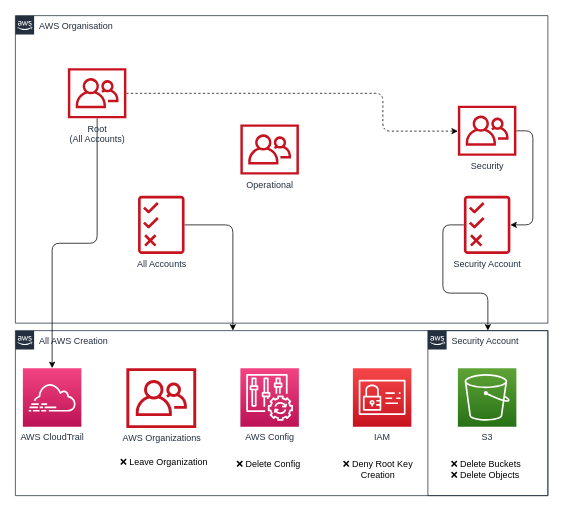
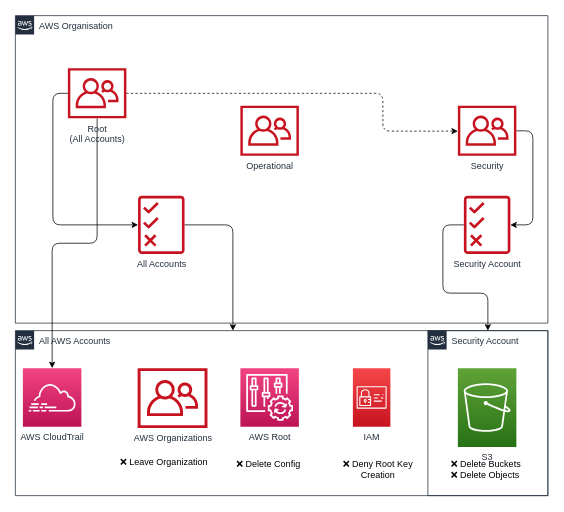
+ <mxCell id="7" style="edgeStyle=orthogonalEdgeStyle;rounded=1;orthogonalLoop=1;jettySize=auto;html=1;" edge="1" parent="1" source="8" target="15"><mxGeometry relative="1" as="geometry"><Array as="points"><mxPoint x="70" y="124" /><mxPoint x="70" y="299" /></Array></mxGeometry></mxCell>
- <mxCell id="9" value="Operational" style="outlineConnect=0;fontColor=#232F3E;gradientColor=none;fillColor=#C7131F;strokeColor=none;dashed=0;verticalLabelPosition=bottom;verticalAlign=top;align=center;html=1;fontSize=12;fontStyle=0;aspect=fixed;pointerEvents=1;shape=mxgraph.aws4.organizations_organizational_unit;" vertex="1" parent="1"><mxGeometry x="320" y="165" width="78" height="67" as="geometry" /></mxCell>
+ <mxCell id="9" value="Operational" style="outlineConnect=0;fontColor=#232F3E;gradientColor=none;fillColor=#C7131F;strokeColor=none;dashed=0;verticalLabelPosition=bottom;verticalAlign=top;align=center;html=1;fontSize=12;fontStyle=0;aspect=fixed;pointerEvents=1;shape=mxgraph.aws4.organizations_organizational_unit;" vertex="1" parent="1"><mxGeometry x="320" y="140" width="78" height="67" as="geometry" /></mxCell>
- <mxCell id="2" value="All AWS Creation" style="points=[[0,0],[0.25,0],[0.5,0],[0.75,0],[1,0],[1,0.25],[1,0.5],[1,0.75],[1,1],[0.75,1],[0.5,1],[0.25,1],[0,1],[0,0.75],[0,0.5],[0,0.25]];outlineConnect=0;gradientColor=none;html=1;whiteSpace=wrap;fontSize=12;fontStyle=0;shape=mxgraph.aws4.group;grIcon=mxgraph.aws4.group_aws_cloud_alt;strokeColor=#232F3E;fillColor=none;verticalAlign=top;align=left;spacingLeft=30;fontColor=#232F3E;dashed=0;" vertex="1" parent="1"><mxGeometry x="20" y="440" width="710" height="220" as="geometry" /></mxCell>
+ <mxCell id="2" value="All AWS Accounts" style="points=[[0,0],[0.25,0],[0.5,0],[0.75,0],[1,0],[1,0.25],[1,0.5],[1,0.75],[1,1],[0.75,1],[0.5,1],[0.25,1],[0,1],[0,0.75],[0,0.5],[0,0.25]];outlineConnect=0;gradientColor=none;html=1;whiteSpace=wrap;fontSize=12;fontStyle=0;shape=mxgraph.aws4.group;grIcon=mxgraph.aws4.group_aws_cloud_alt;strokeColor=#232F3E;fillColor=none;verticalAlign=top;align=left;spacingLeft=30;fontColor=#232F3E;dashed=0;" vertex="1" parent="1"><mxGeometry x="20" y="440" width="710" height="220" as="geometry" /></mxCell>
- <mxCell id="19" value="IAM" style="outlineConnect=0;fontColor=#232F3E;gradientColor=#F54749;gradientDirection=north;fillColor=#C7131F;strokeColor=#ffffff;dashed=0;verticalLabelPosition=bottom;verticalAlign=top;align=center;html=1;fontSize=12;fontStyle=0;aspect=fixed;shape=mxgraph.aws4.resourceIcon;resIcon=mxgraph.aws4.identity_and_access_management;" vertex="1" parent="1"><mxGeometry x="470" y="490" width="78" height="78" as="geometry" /></mxCell>
+ <mxCell id="19" value="IAM" style="outlineConnect=0;fontColor=#232F3E;gradientColor=#F54749;gradientDirection=north;fillColor=#C7131F;strokeColor=#ffffff;dashed=0;verticalLabelPosition=bottom;verticalAlign=top;align=center;html=1;fontSize=12;fontStyle=0;aspect=fixed;shape=mxgraph.aws4.resourceIcon;resIcon=mxgraph.aws4.identity_and_access_management;" vertex="1" parent="1"><mxGeometry x="470" y="490" width="50" height="78" as="geometry" /></mxCell>
- <mxCell id="23" value="S3" style="outlineConnect=0;fontColor=#232F3E;gradientColor=#60A337;gradientDirection=north;fillColor=#277116;strokeColor=#ffffff;dashed=0;verticalLabelPosition=bottom;verticalAlign=top;align=center;html=1;fontSize=12;fontStyle=0;aspect=fixed;shape=mxgraph.aws4.resourceIcon;resIcon=mxgraph.aws4.s3;" vertex="1" parent="1"><mxGeometry x="610" y="490" width="78" height="78" as="geometry" /></mxCell>
+ <mxCell id="23" value="S3" style="outlineConnect=0;fontColor=#232F3E;gradientColor=#60A337;gradientDirection=north;fillColor=#277116;strokeColor=#ffffff;dashed=0;verticalLabelPosition=bottom;verticalAlign=top;align=center;html=1;fontSize=12;fontStyle=0;aspect=fixed;shape=mxgraph.aws4.resourceIcon;resIcon=mxgraph.aws4.s3;" vertex="1" parent="1"><mxGeometry x="610" y="490" width="78" height="105" as="geometry" /></mxCell>
- <mxCell id="17" value="AWS Organizations" style="outlineConnect=0;fontColor=#232F3E;gradientColor=none;fillColor=#C7131F;strokeColor=none;dashed=0;verticalLabelPosition=bottom;verticalAlign=top;align=center;html=1;fontSize=12;fontStyle=0;aspect=fixed;pointerEvents=1;shape=mxgraph.aws4.organizations_organizational_unit;" vertex="1" parent="1"><mxGeometry x="168" y="490" width="93.13" height="80" as="geometry" /></mxCell>
+ <mxCell id="17" value="AWS Organizations" style="outlineConnect=0;fontColor=#232F3E;gradientColor=none;fillColor=#C7131F;strokeColor=none;dashed=0;verticalLabelPosition=bottom;verticalAlign=top;align=center;html=1;fontSize=12;fontStyle=0;aspect=fixed;pointerEvents=1;shape=mxgraph.aws4.organizations_organizational_unit;" vertex="1" parent="1"><mxGeometry x="183" y="490" width="93.13" height="80" as="geometry" /></mxCell>
- <mxCell id="18" value="AWS Config" style="outlineConnect=0;fontColor=#232F3E;gradientColor=#F34482;gradientDirection=north;fillColor=#BC1356;strokeColor=#ffffff;dashed=0;verticalLabelPosition=bottom;verticalAlign=top;align=center;html=1;fontSize=12;fontStyle=0;aspect=fixed;shape=mxgraph.aws4.resourceIcon;resIcon=mxgraph.aws4.config;" vertex="1" parent="1"><mxGeometry x="320" y="490" width="78" height="78" as="geometry" /></mxCell>
+ <mxCell id="18" value="AWS Root" style="outlineConnect=0;fontColor=#232F3E;gradientColor=#F34482;gradientDirection=north;fillColor=#BC1356;strokeColor=#ffffff;dashed=0;verticalLabelPosition=bottom;verticalAlign=top;align=center;html=1;fontSize=12;fontStyle=0;aspect=fixed;shape=mxgraph.aws4.resourceIcon;resIcon=mxgraph.aws4.config;" vertex="1" parent="1"><mxGeometry x="320" y="490" width="78" height="78" as="geometry" /></mxCell>
